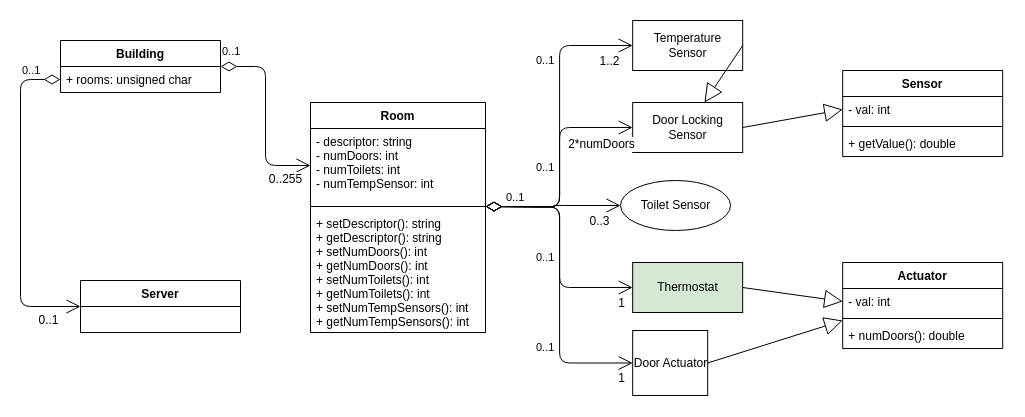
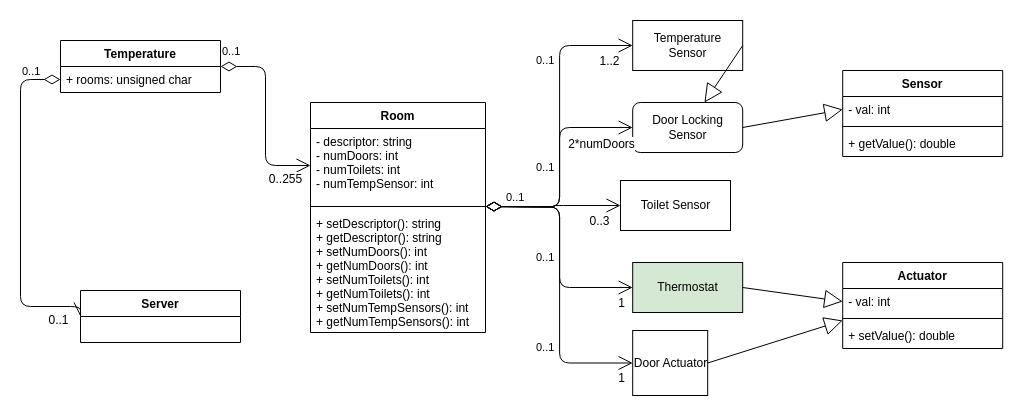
- <mxCell id="25" value="Building" style="swimlane;fontStyle=1;align=center;verticalAlign=top;childLayout=stackLayout;horizontal=1;startSize=26;horizontalStack=0;resizeParent=1;resizeParentMax=0;resizeLast=0;collapsible=1;marginBottom=0;" parent="1" vertex="1"><mxGeometry x="60" y="40" width="160" height="52" as="geometry" /></mxCell>
+ <mxCell id="25" value="Temperature" style="swimlane;fontStyle=1;align=center;verticalAlign=top;childLayout=stackLayout;horizontal=1;startSize=26;horizontalStack=0;resizeParent=1;resizeParentMax=0;resizeLast=0;collapsible=1;marginBottom=0;" parent="1" vertex="1"><mxGeometry x="60" y="40" width="160" height="52" as="geometry" /></mxCell>
- <mxCell id="3" value="Door Locking&lt;br&gt;Sensor" style="html=1;" parent="1" vertex="1"><mxGeometry x="632.19" y="102" width="110" height="50" as="geometry" /></mxCell>
+ <mxCell id="3" value="Door Locking&lt;br&gt;Sensor" style="html=1;rounded=1;" parent="1" vertex="1"><mxGeometry x="632.19" y="102" width="110" height="50" as="geometry" /></mxCell>
- <mxCell id="9" value="Toilet Sensor" style="ellipse;html=1;" parent="1" vertex="1"><mxGeometry x="620" y="180" width="110" height="50" as="geometry" /></mxCell>
+ <mxCell id="9" value="Toilet Sensor" style="html=1;" parent="1" vertex="1"><mxGeometry x="620" y="180" width="110" height="50" as="geometry" /></mxCell>
- <mxCell id="26" value="Server" style="swimlane;fontStyle=1;align=center;verticalAlign=top;childLayout=stackLayout;horizontal=1;startSize=26;horizontalStack=0;resizeParent=1;resizeParentMax=0;resizeLast=0;collapsible=1;marginBottom=0;" vertex="1" parent="1"><mxGeometry x="80" y="280" width="160" height="52" as="geometry"><mxRectangle x="180" y="580" width="70" height="26" as="alternateBounds" /></mxGeometry></mxCell>
+ <mxCell id="26" value="Server" style="swimlane;fontStyle=1;align=center;verticalAlign=top;childLayout=stackLayout;horizontal=1;startSize=26;horizontalStack=0;resizeParent=1;resizeParentMax=0;resizeLast=0;collapsible=1;marginBottom=0;" vertex="1" parent="1"><mxGeometry x="80" y="290" width="160" height="52" as="geometry"><mxRectangle x="180" y="580" width="70" height="26" as="alternateBounds" /></mxGeometry></mxCell>
- <mxCell id="39" value="+ numDoors(): double" style="text;strokeColor=none;fillColor=none;align=left;verticalAlign=top;spacingLeft=4;spacingRight=4;overflow=hidden;rotatable=0;points=[[0,0.5],[1,0.5]];portConstraint=eastwest;" parent="36" vertex="1"><mxGeometry y="60" width="160" height="26" as="geometry" /></mxCell>
+ <mxCell id="39" value="+ setValue(): double" style="text;strokeColor=none;fillColor=none;align=left;verticalAlign=top;spacingLeft=4;spacingRight=4;overflow=hidden;rotatable=0;points=[[0,0.5],[1,0.5]];portConstraint=eastwest;" parent="36" vertex="1"><mxGeometry y="60" width="160" height="26" as="geometry" /></mxCell>
